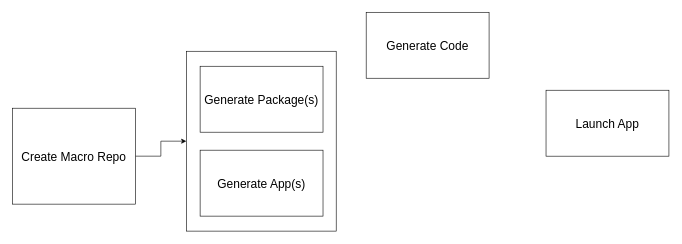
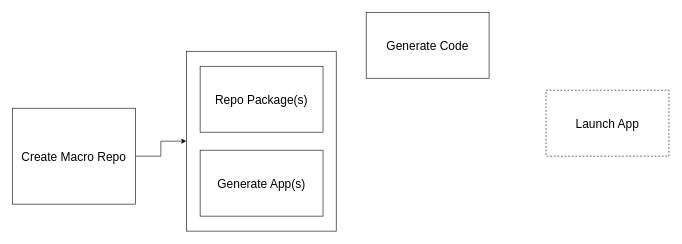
- <mxCell id="7" value="Generate Package(s)" style="rounded=0;whiteSpace=wrap;html=1;fontSize=20;" parent="1" vertex="1"><mxGeometry x="333" y="110" width="205" height="110" as="geometry" /></mxCell>
+ <mxCell id="7" value="Repo Package(s)" style="rounded=0;whiteSpace=wrap;html=1;fontSize=20;" parent="1" vertex="1"><mxGeometry x="333" y="110" width="205" height="110" as="geometry" /></mxCell>
- <mxCell id="3" value="Launch App" style="rounded=0;whiteSpace=wrap;html=1;fontSize=20;" parent="1" vertex="1"><mxGeometry x="910" y="150" width="205" height="110" as="geometry" /></mxCell>
+ <mxCell id="3" value="Launch App" style="rounded=0;whiteSpace=wrap;html=1;fontSize=20;dashed=1;" parent="1" vertex="1"><mxGeometry x="910" y="150" width="205" height="110" as="geometry" /></mxCell>
